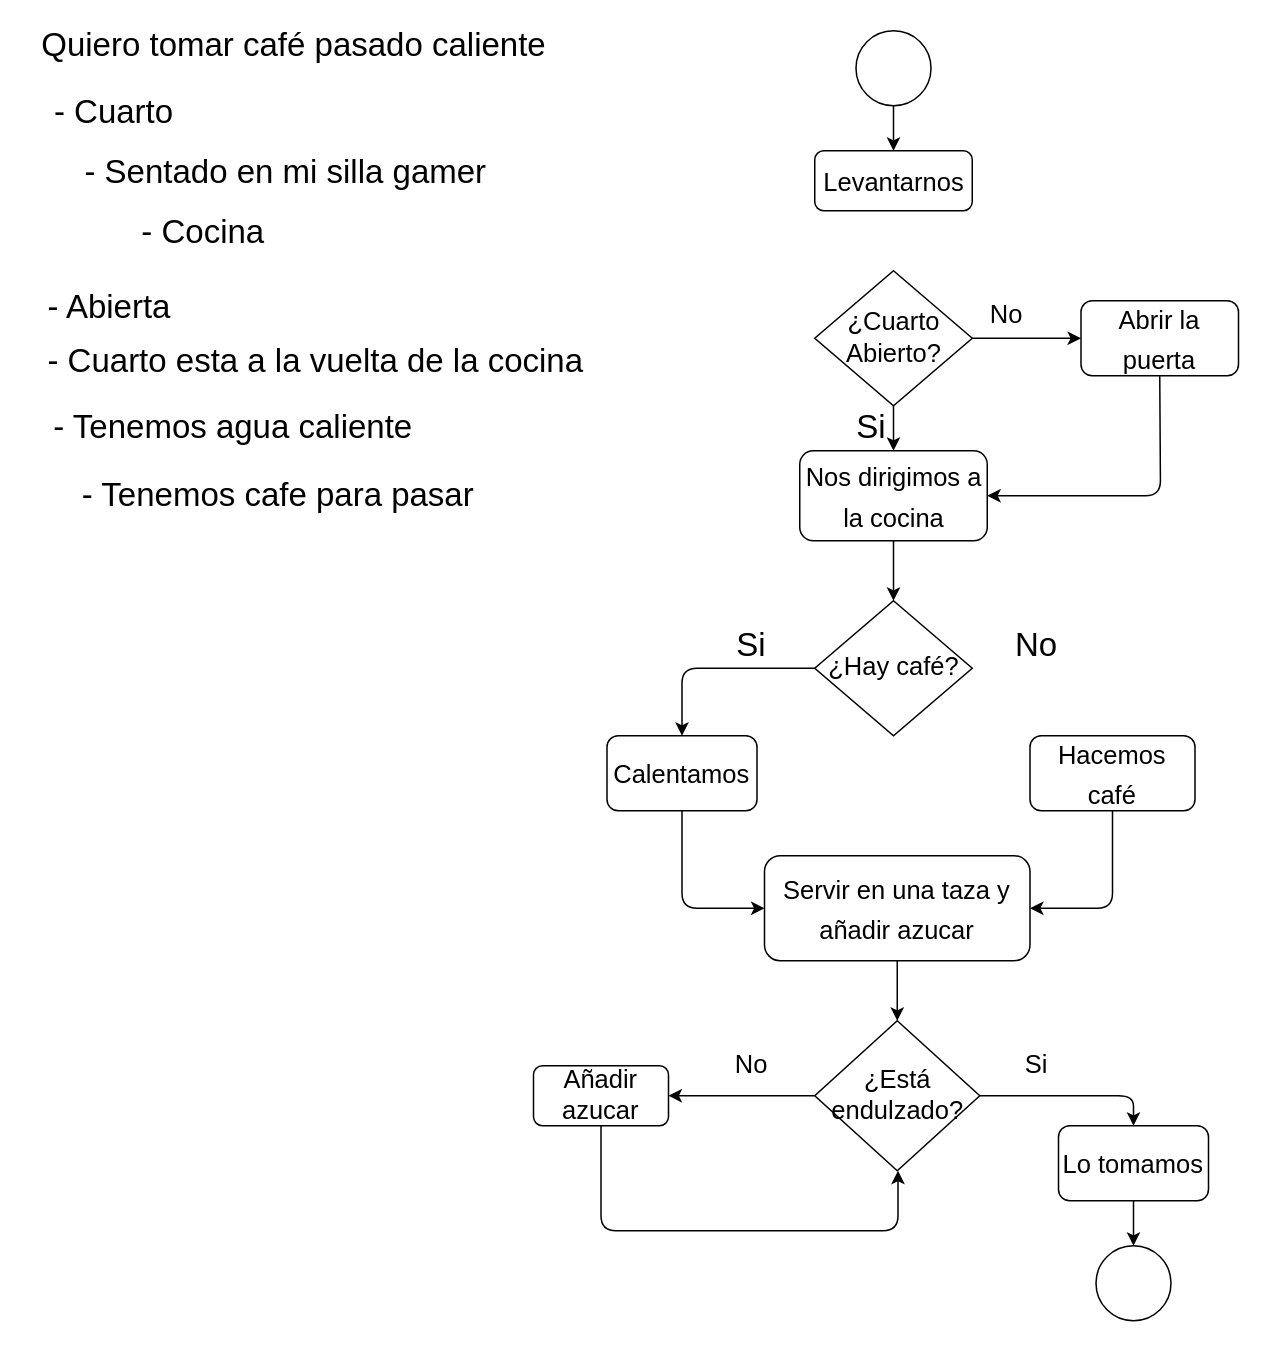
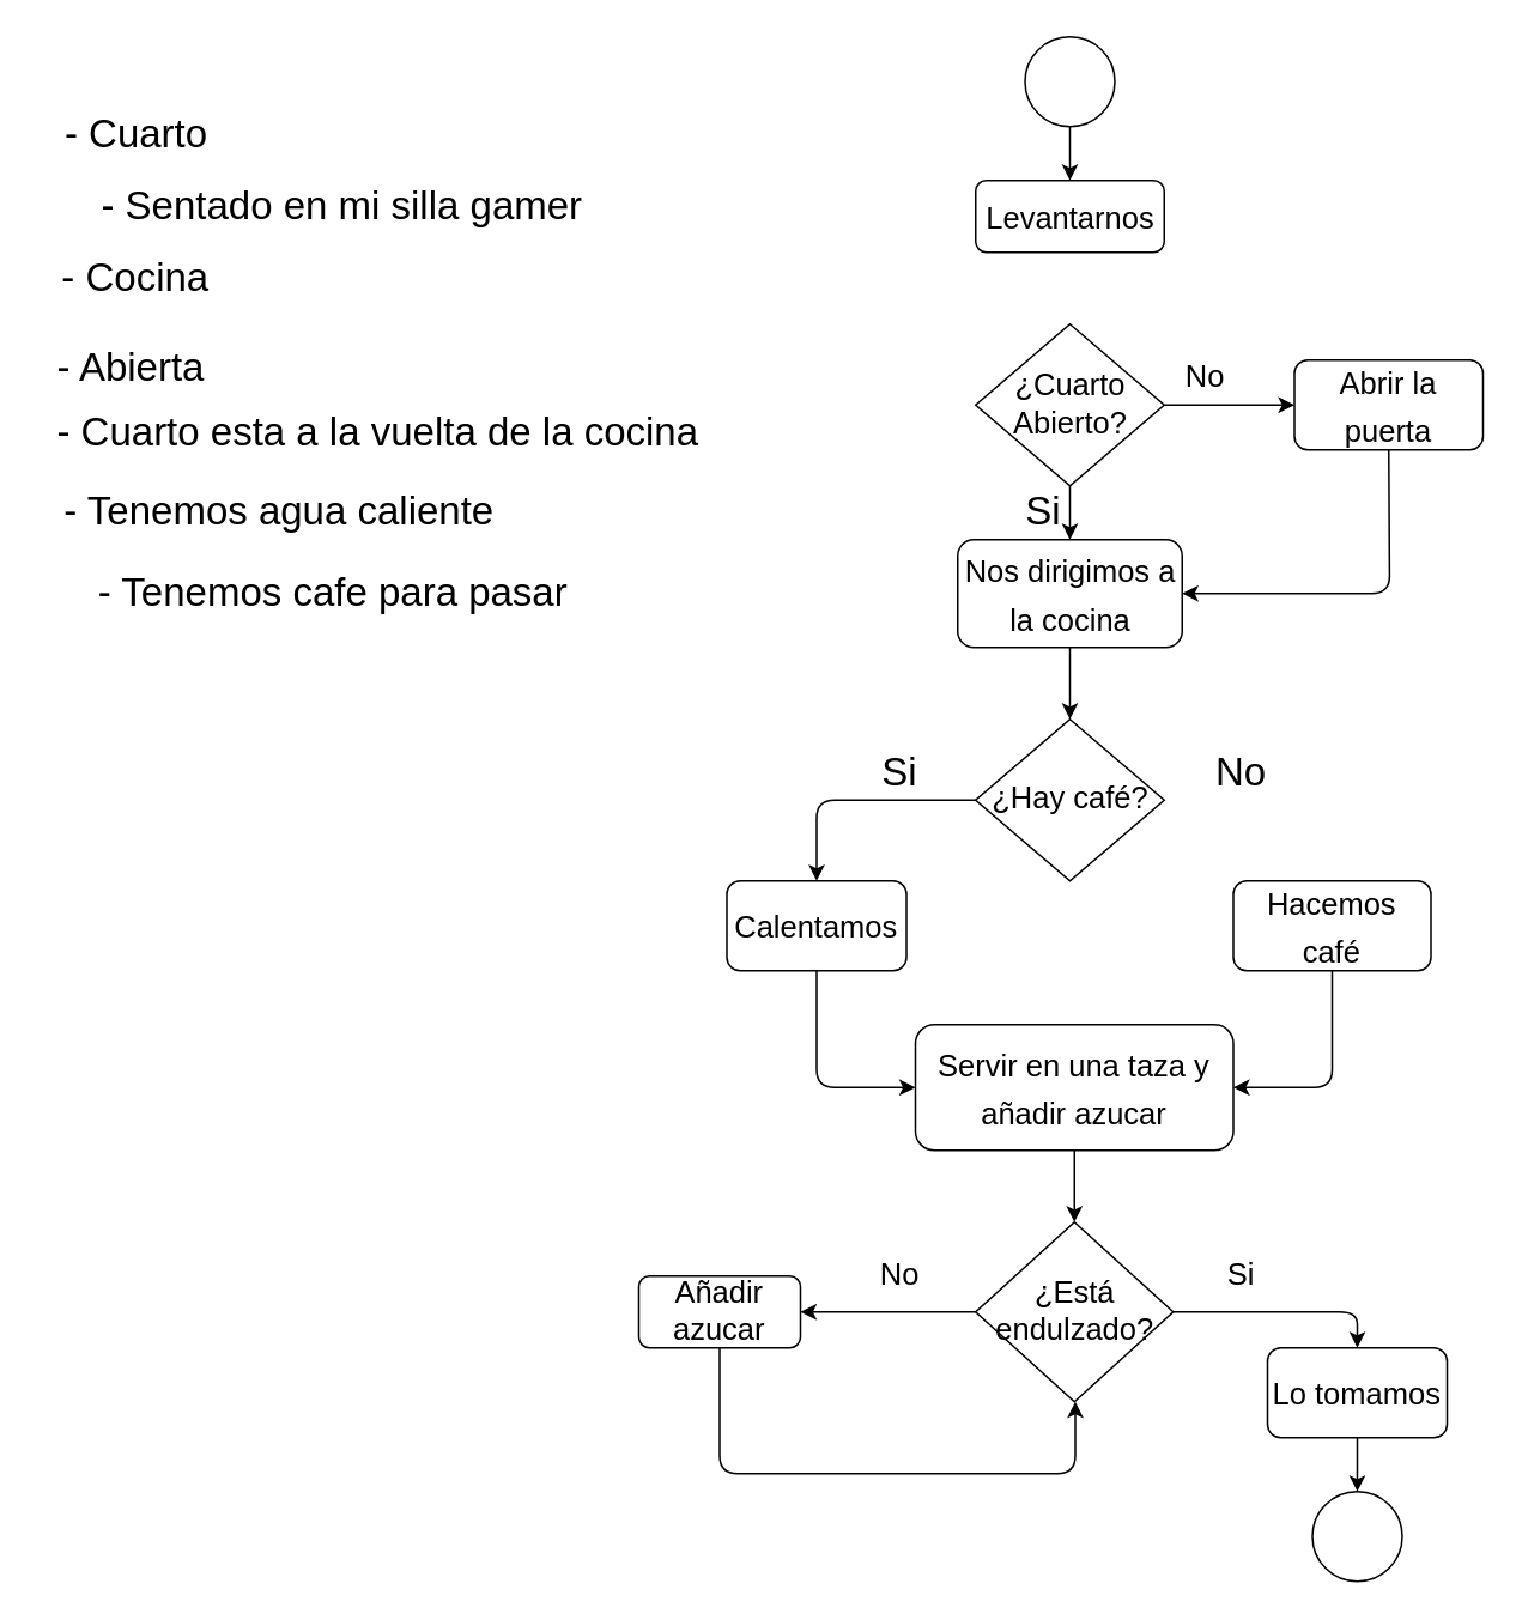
- <mxCell id="2" value="&lt;font style=&quot;font-size: 22px&quot;&gt;Quiero tomar café pasado caliente&lt;/font&gt;" style="text;html=1;align=center;verticalAlign=middle;resizable=0;points=[];autosize=1;strokeColor=none;fillColor=none;" vertex="1" parent="1"><mxGeometry x="20" y="20" width="350" height="20" as="geometry" /></mxCell>
- <mxCell id="5" value="- Cocina" style="text;html=1;strokeColor=none;fillColor=none;align=center;verticalAlign=middle;whiteSpace=wrap;rounded=0;fontSize=22;" vertex="1" parent="1"><mxGeometry x="80" y="140" width="110" height="30" as="geometry" /></mxCell>
+ <mxCell id="5" value="- Cocina" style="text;html=1;strokeColor=none;fillColor=none;align=center;verticalAlign=middle;whiteSpace=wrap;rounded=0;fontSize=22;" vertex="1" parent="1"><mxGeometry x="20" y="140" width="110" height="30" as="geometry" /></mxCell>
